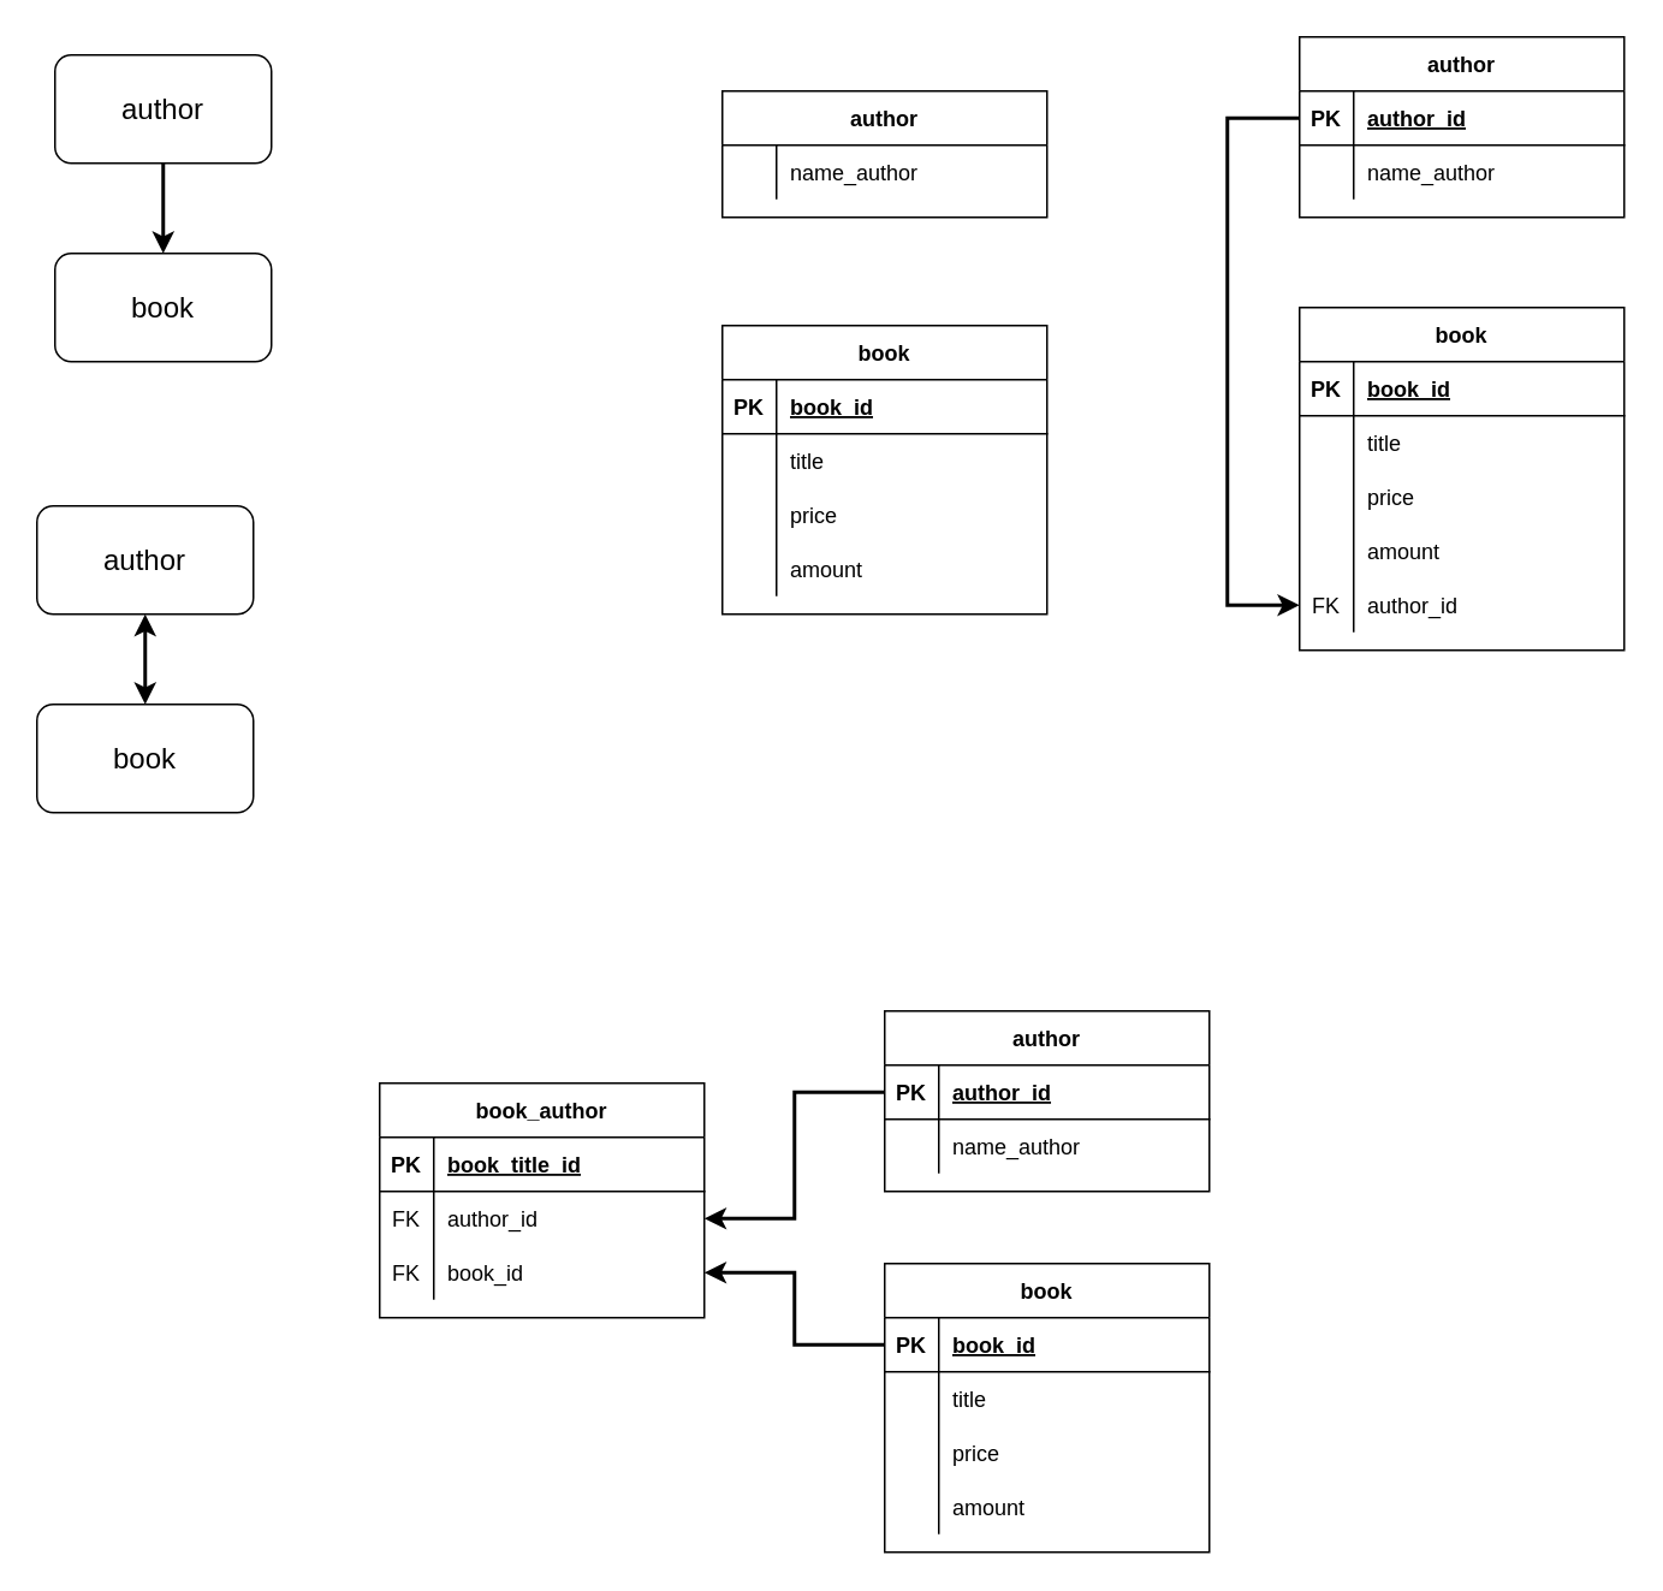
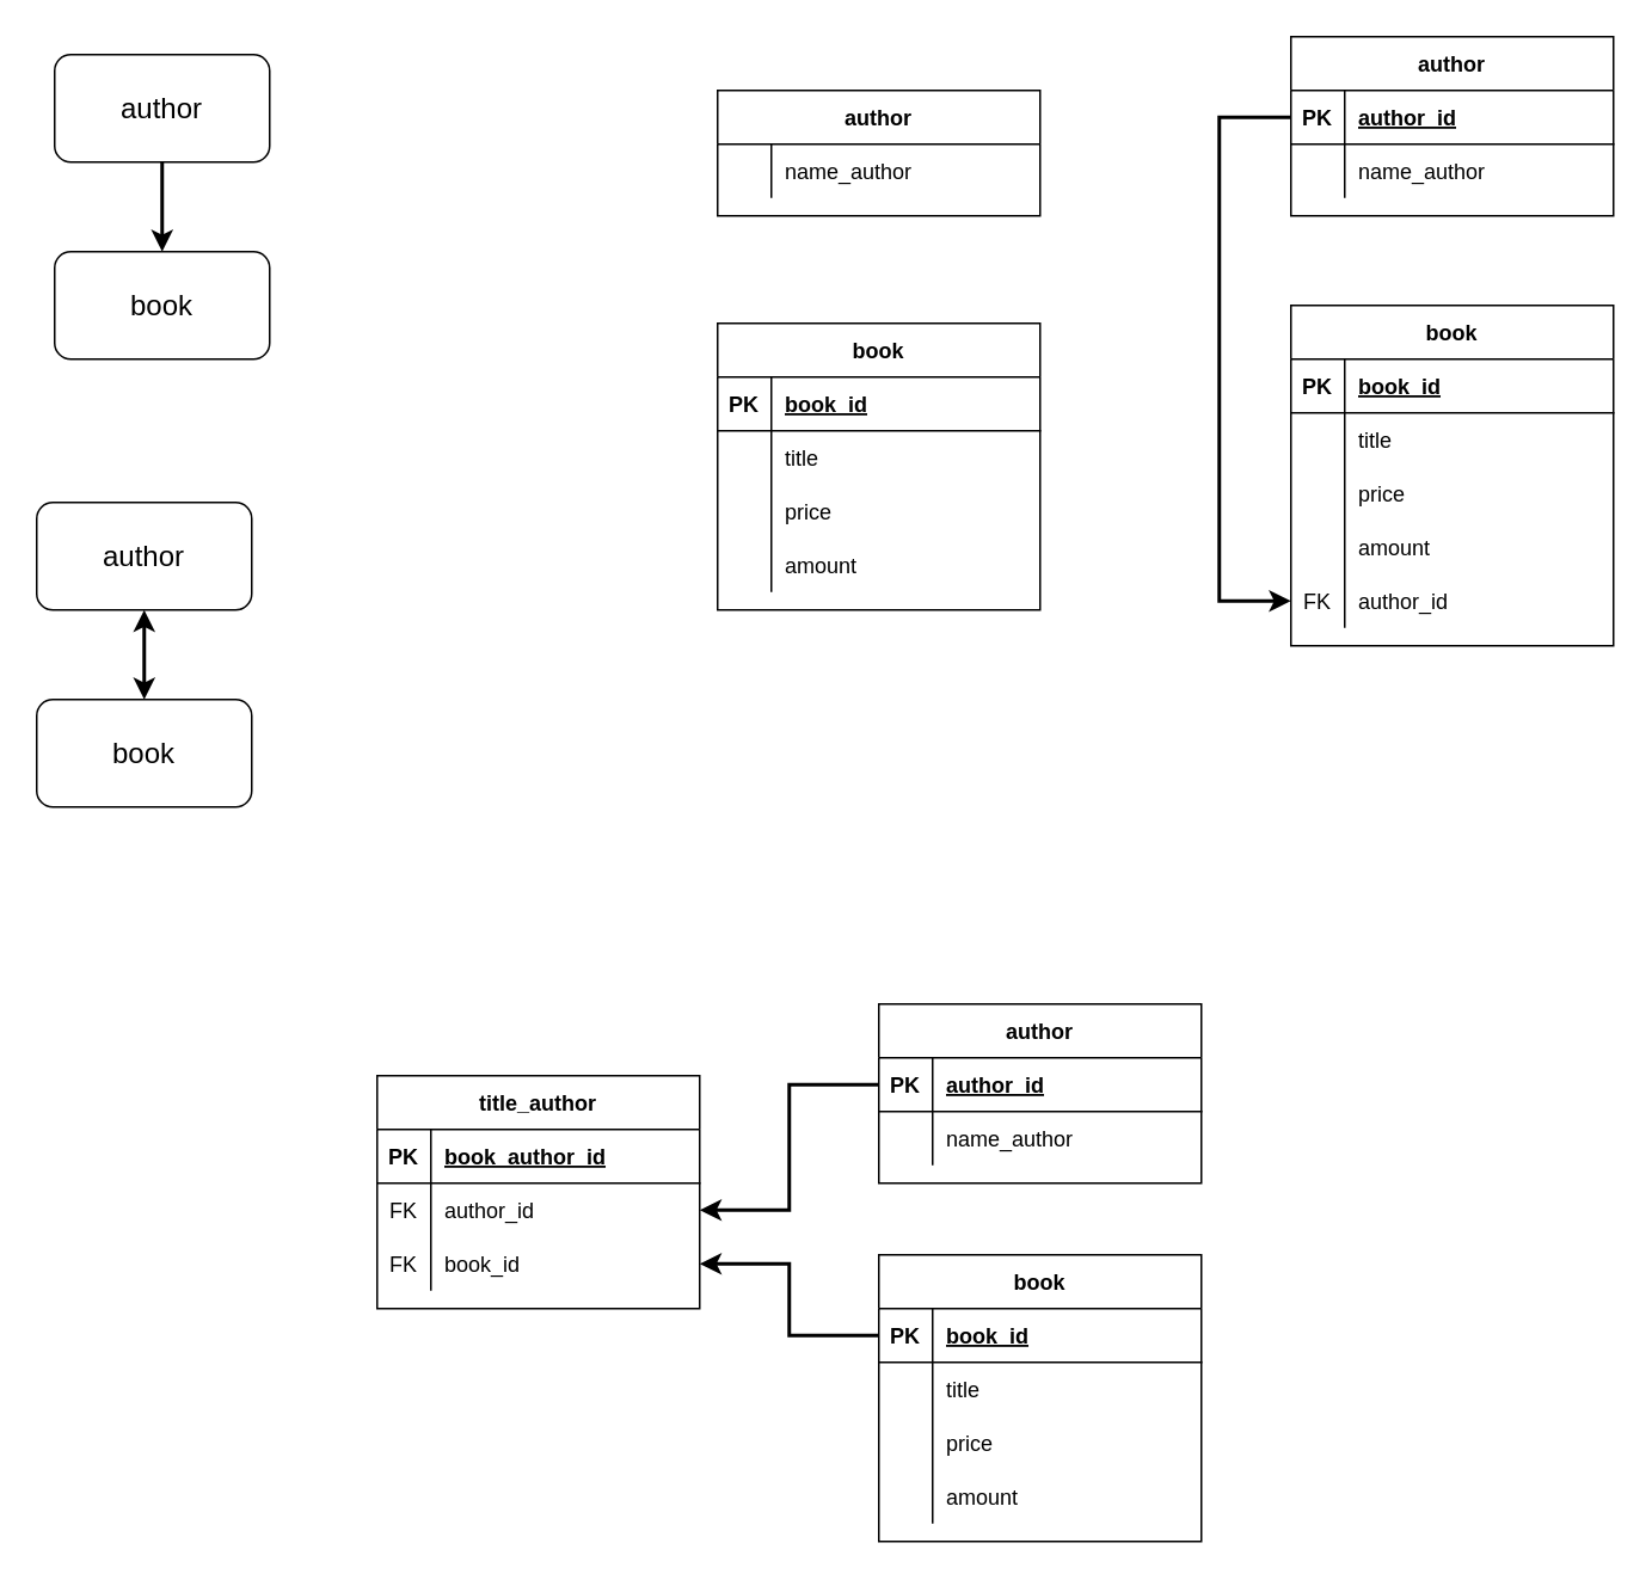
- <mxCell id="69" value="book_author" style="shape=table;startSize=30;container=1;collapsible=1;childLayout=tableLayout;fixedRows=1;rowLines=0;fontStyle=1;align=center;resizeLast=1;" vertex="1" parent="1"><mxGeometry x="210" y="600" width="180" height="130" as="geometry" /></mxCell>
+ <mxCell id="69" value="title_author" style="shape=table;startSize=30;container=1;collapsible=1;childLayout=tableLayout;fixedRows=1;rowLines=0;fontStyle=1;align=center;resizeLast=1;" vertex="1" parent="1"><mxGeometry x="210" y="600" width="180" height="130" as="geometry" /></mxCell>
- <mxCell id="72" value="book_title_id" style="shape=partialRectangle;connectable=0;fillColor=none;top=0;left=0;bottom=0;right=0;align=left;spacingLeft=6;fontStyle=5;overflow=hidden;" vertex="1" parent="70"><mxGeometry x="30" width="150" height="30" as="geometry" /></mxCell>
+ <mxCell id="72" value="book_author_id" style="shape=partialRectangle;connectable=0;fillColor=none;top=0;left=0;bottom=0;right=0;align=left;spacingLeft=6;fontStyle=5;overflow=hidden;" vertex="1" parent="70"><mxGeometry x="30" width="150" height="30" as="geometry" /></mxCell>
